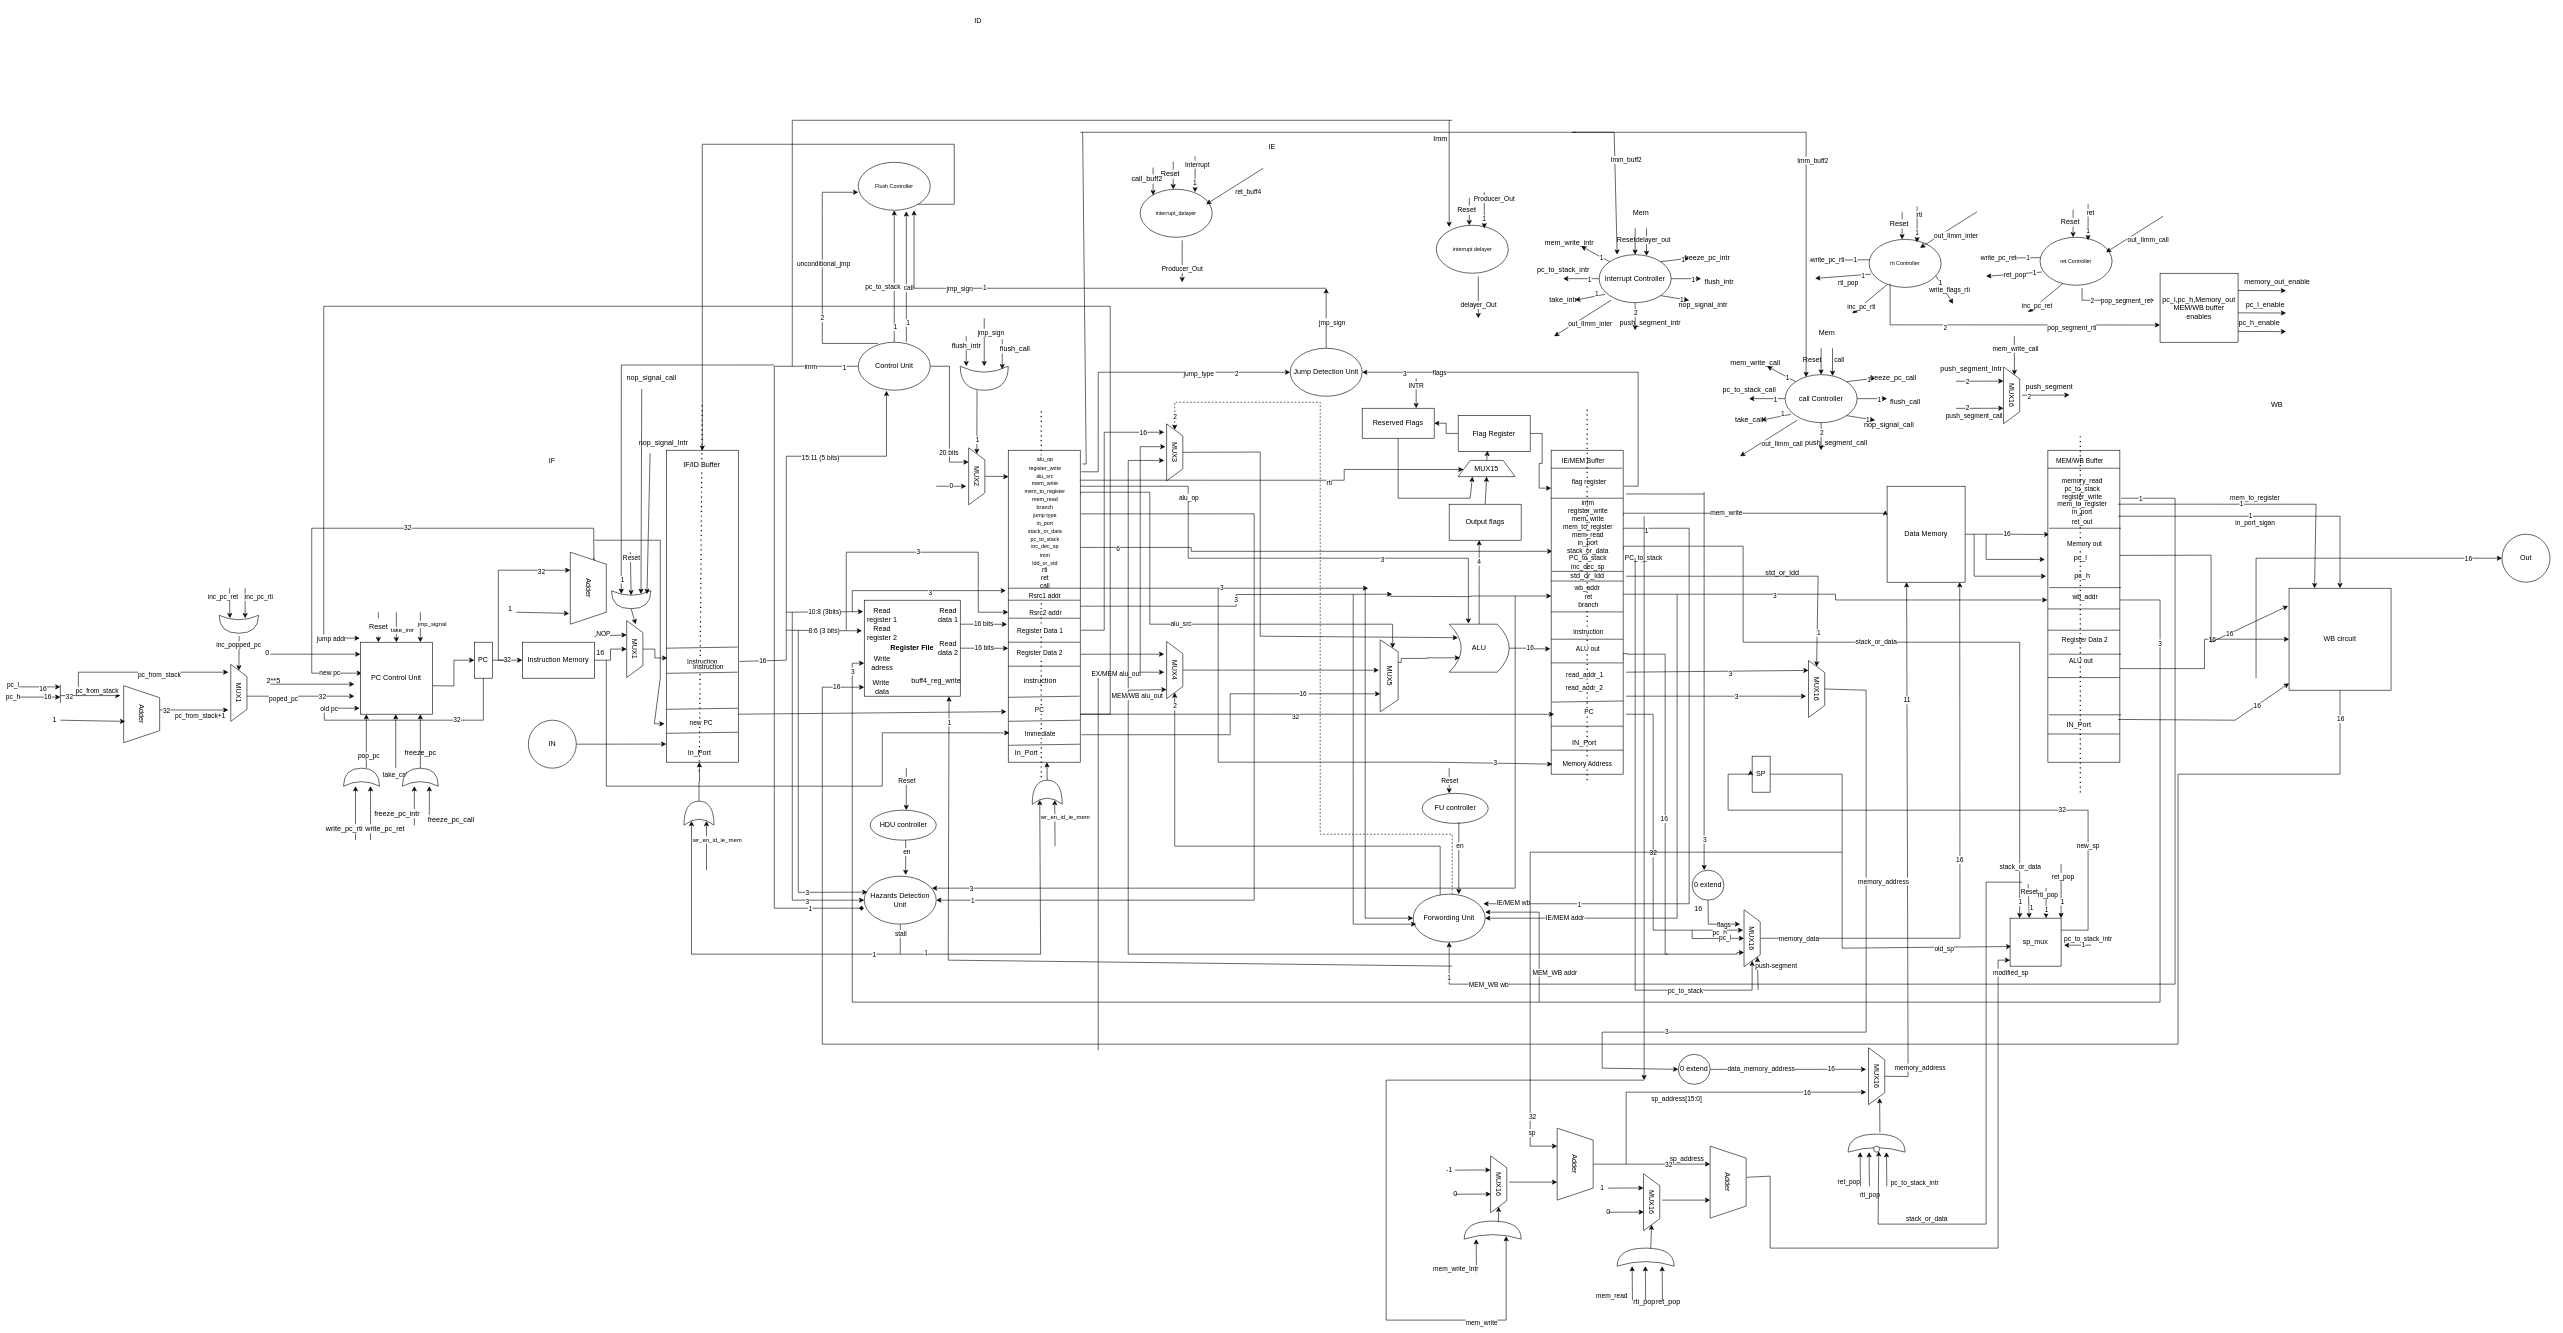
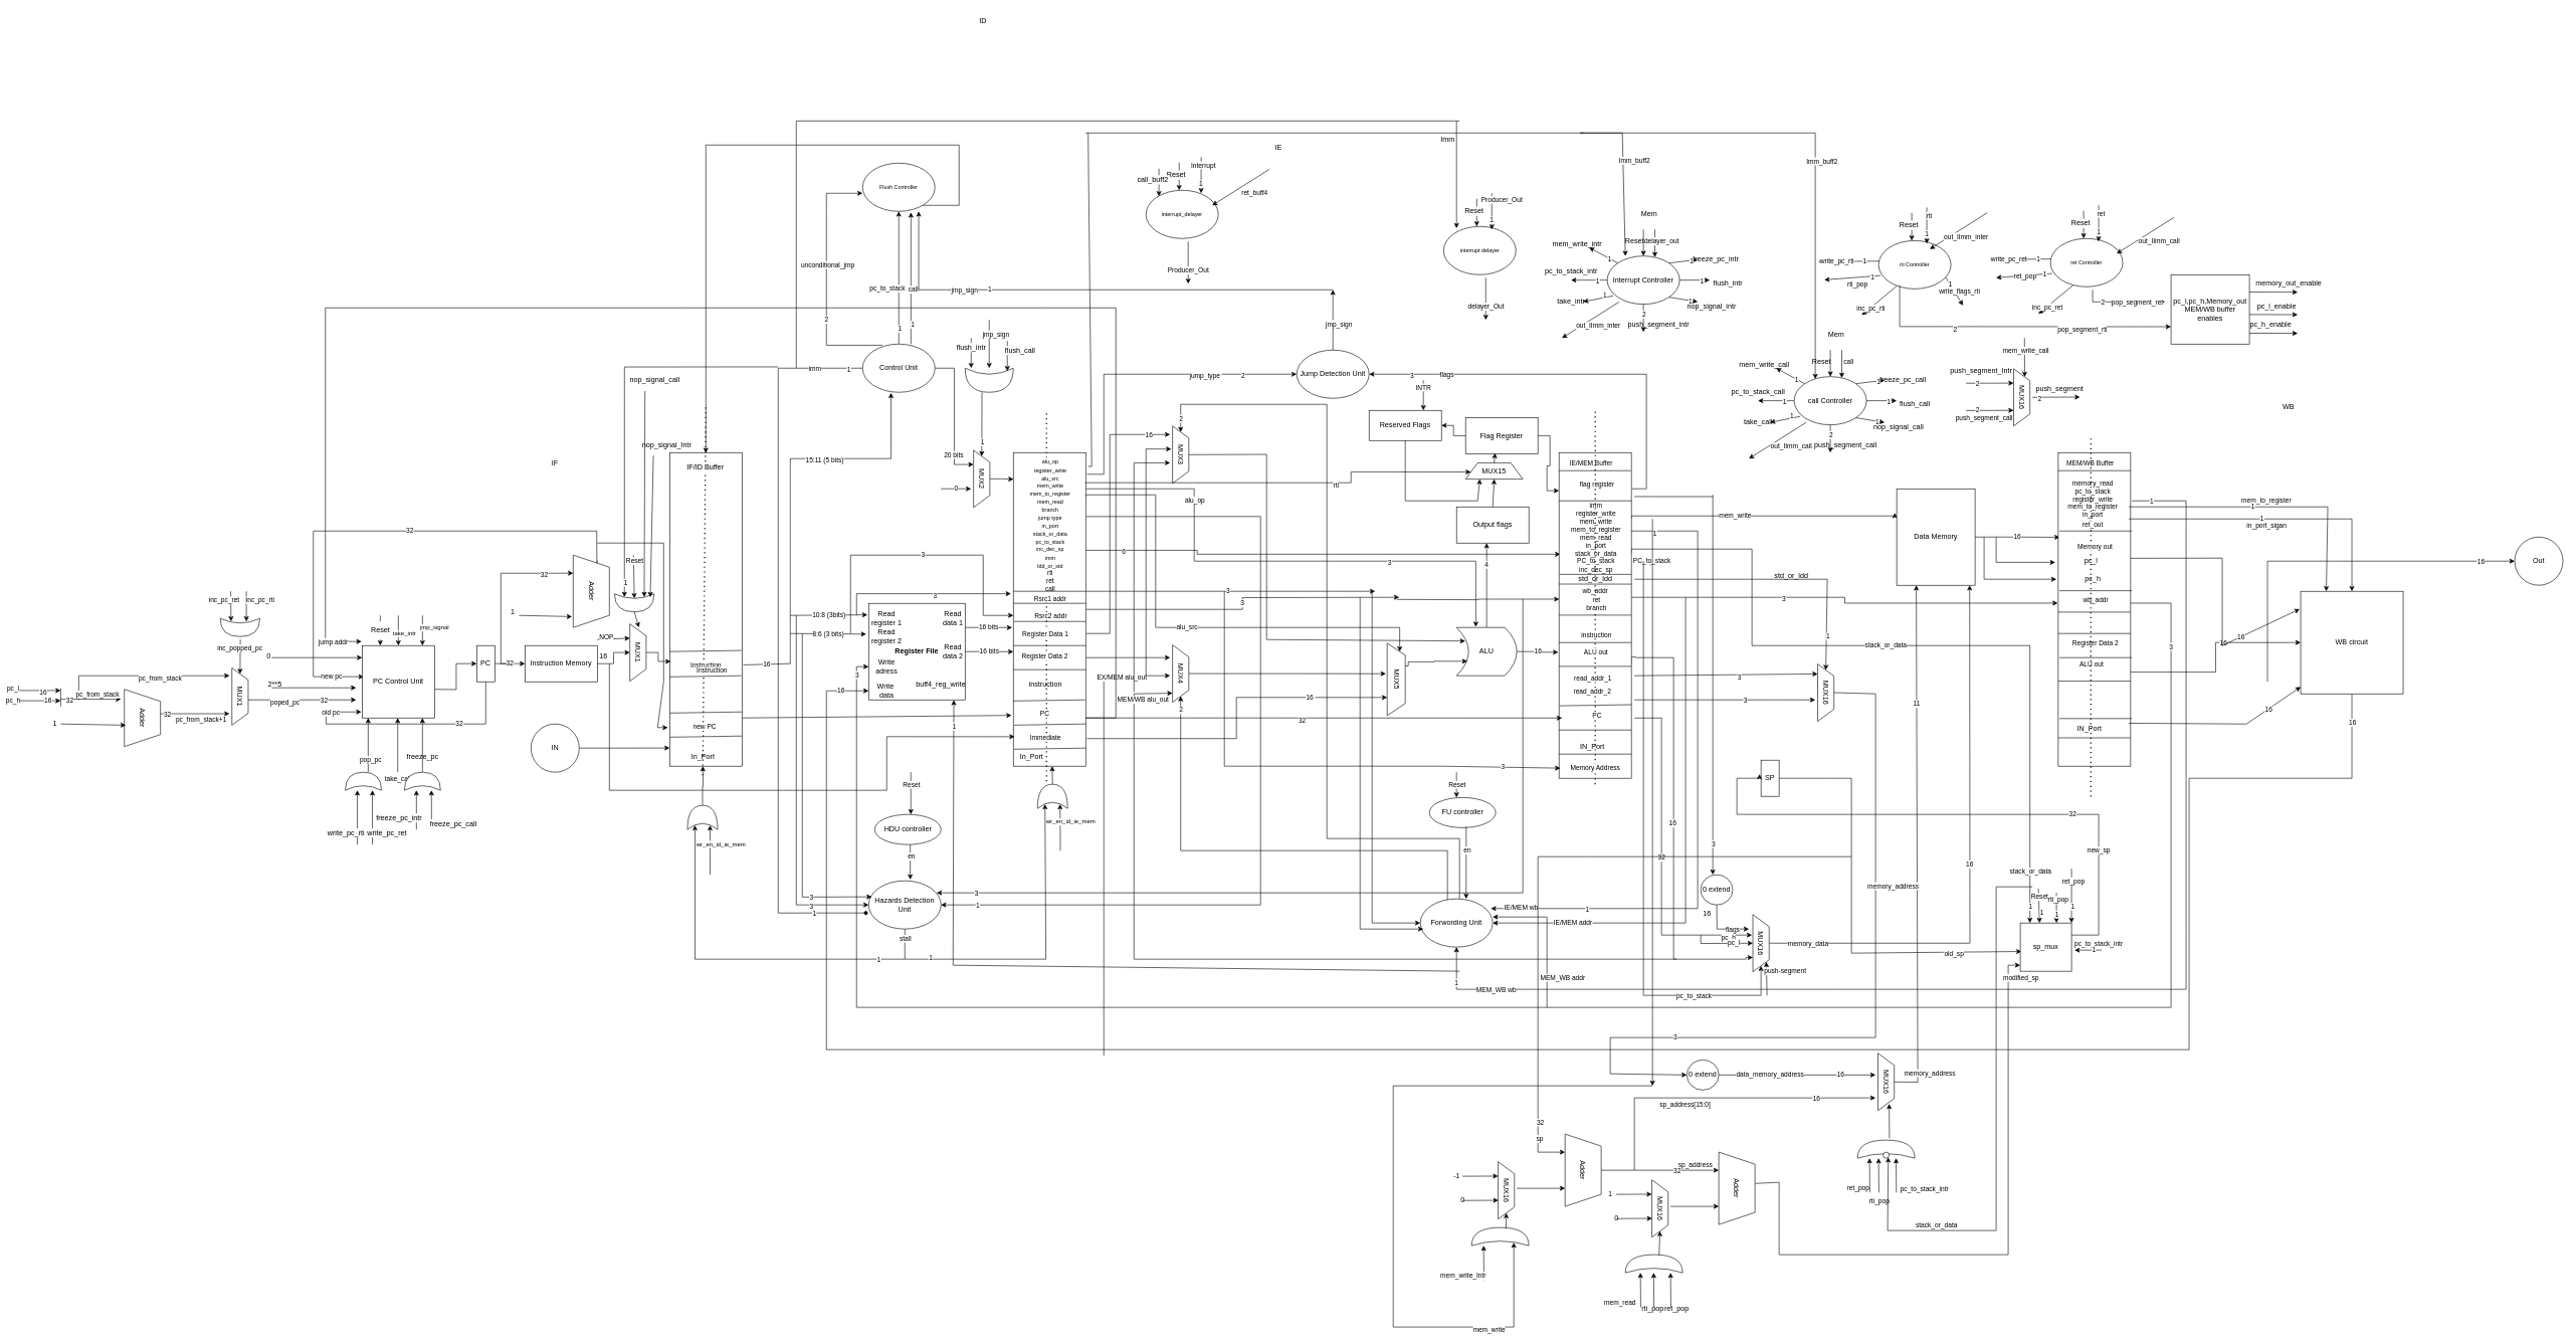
- <mxCell id="172" style="edgeStyle=orthogonalEdgeStyle;rounded=0;orthogonalLoop=1;jettySize=auto;html=1;entryX=0;entryY=0.5;entryDx=0;entryDy=0;dashed=1;" parent="1" source="174" target="198" edge="1"><mxGeometry relative="1" as="geometry"><mxPoint x="2200" y="715" as="targetPoint" /><Array as="points"><mxPoint x="2420" y="1390" /><mxPoint x="2200" y="1390" /><mxPoint x="2200" y="670" /><mxPoint x="1957" y="670" /></Array></mxGeometry></mxCell>
+ <mxCell id="172" style="edgeStyle=orthogonalEdgeStyle;rounded=0;orthogonalLoop=1;jettySize=auto;html=1;entryX=0;entryY=0.5;entryDx=0;entryDy=0;" parent="1" source="174" target="198" edge="1"><mxGeometry relative="1" as="geometry"><mxPoint x="2200" y="715" as="targetPoint" /><Array as="points"><mxPoint x="2420" y="1390" /><mxPoint x="2200" y="1390" /><mxPoint x="2200" y="670" /><mxPoint x="1957" y="670" /></Array></mxGeometry></mxCell>
